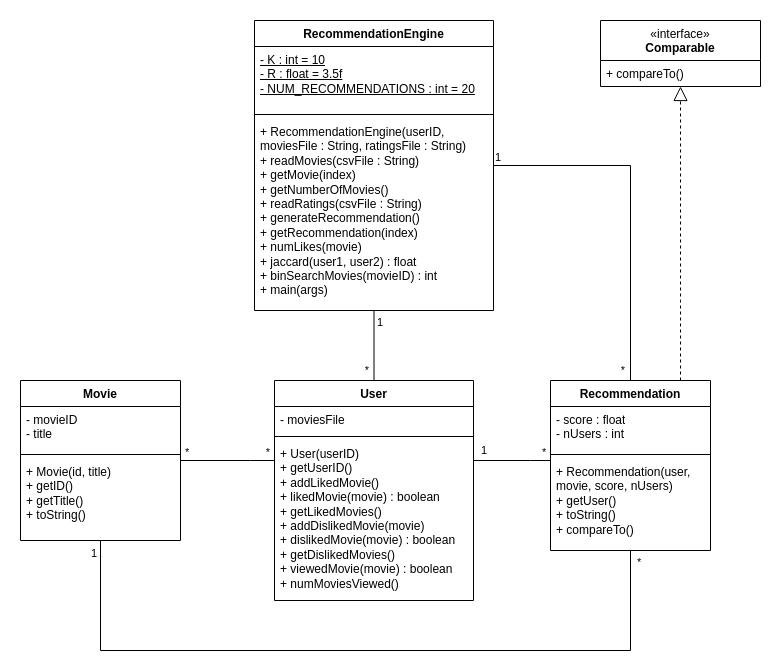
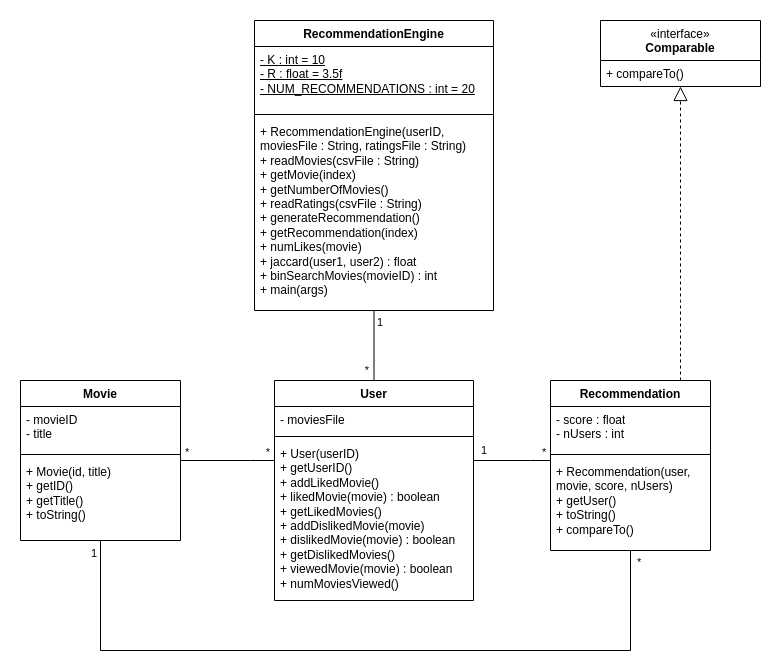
- <mxCell id="24" value="" style="endArrow=none;html=1;edgeStyle=orthogonalEdgeStyle;rounded=0;" edge="1" parent="1" source="2" target="14"><mxGeometry relative="1" as="geometry"><mxPoint x="40" y="190" as="sourcePoint" /><mxPoint x="200" y="190" as="targetPoint" /></mxGeometry></mxCell>
- <mxCell id="25" value="1" style="edgeLabel;resizable=0;html=1;align=left;verticalAlign=bottom;" connectable="0" vertex="1" parent="24"><mxGeometry x="-1" relative="1" as="geometry" /></mxCell>
- <mxCell id="26" value="*" style="edgeLabel;resizable=0;html=1;align=right;verticalAlign=bottom;" connectable="0" vertex="1" parent="24"><mxGeometry x="1" relative="1" as="geometry"><mxPoint x="-5" y="-2" as="offset" /></mxGeometry></mxCell>
